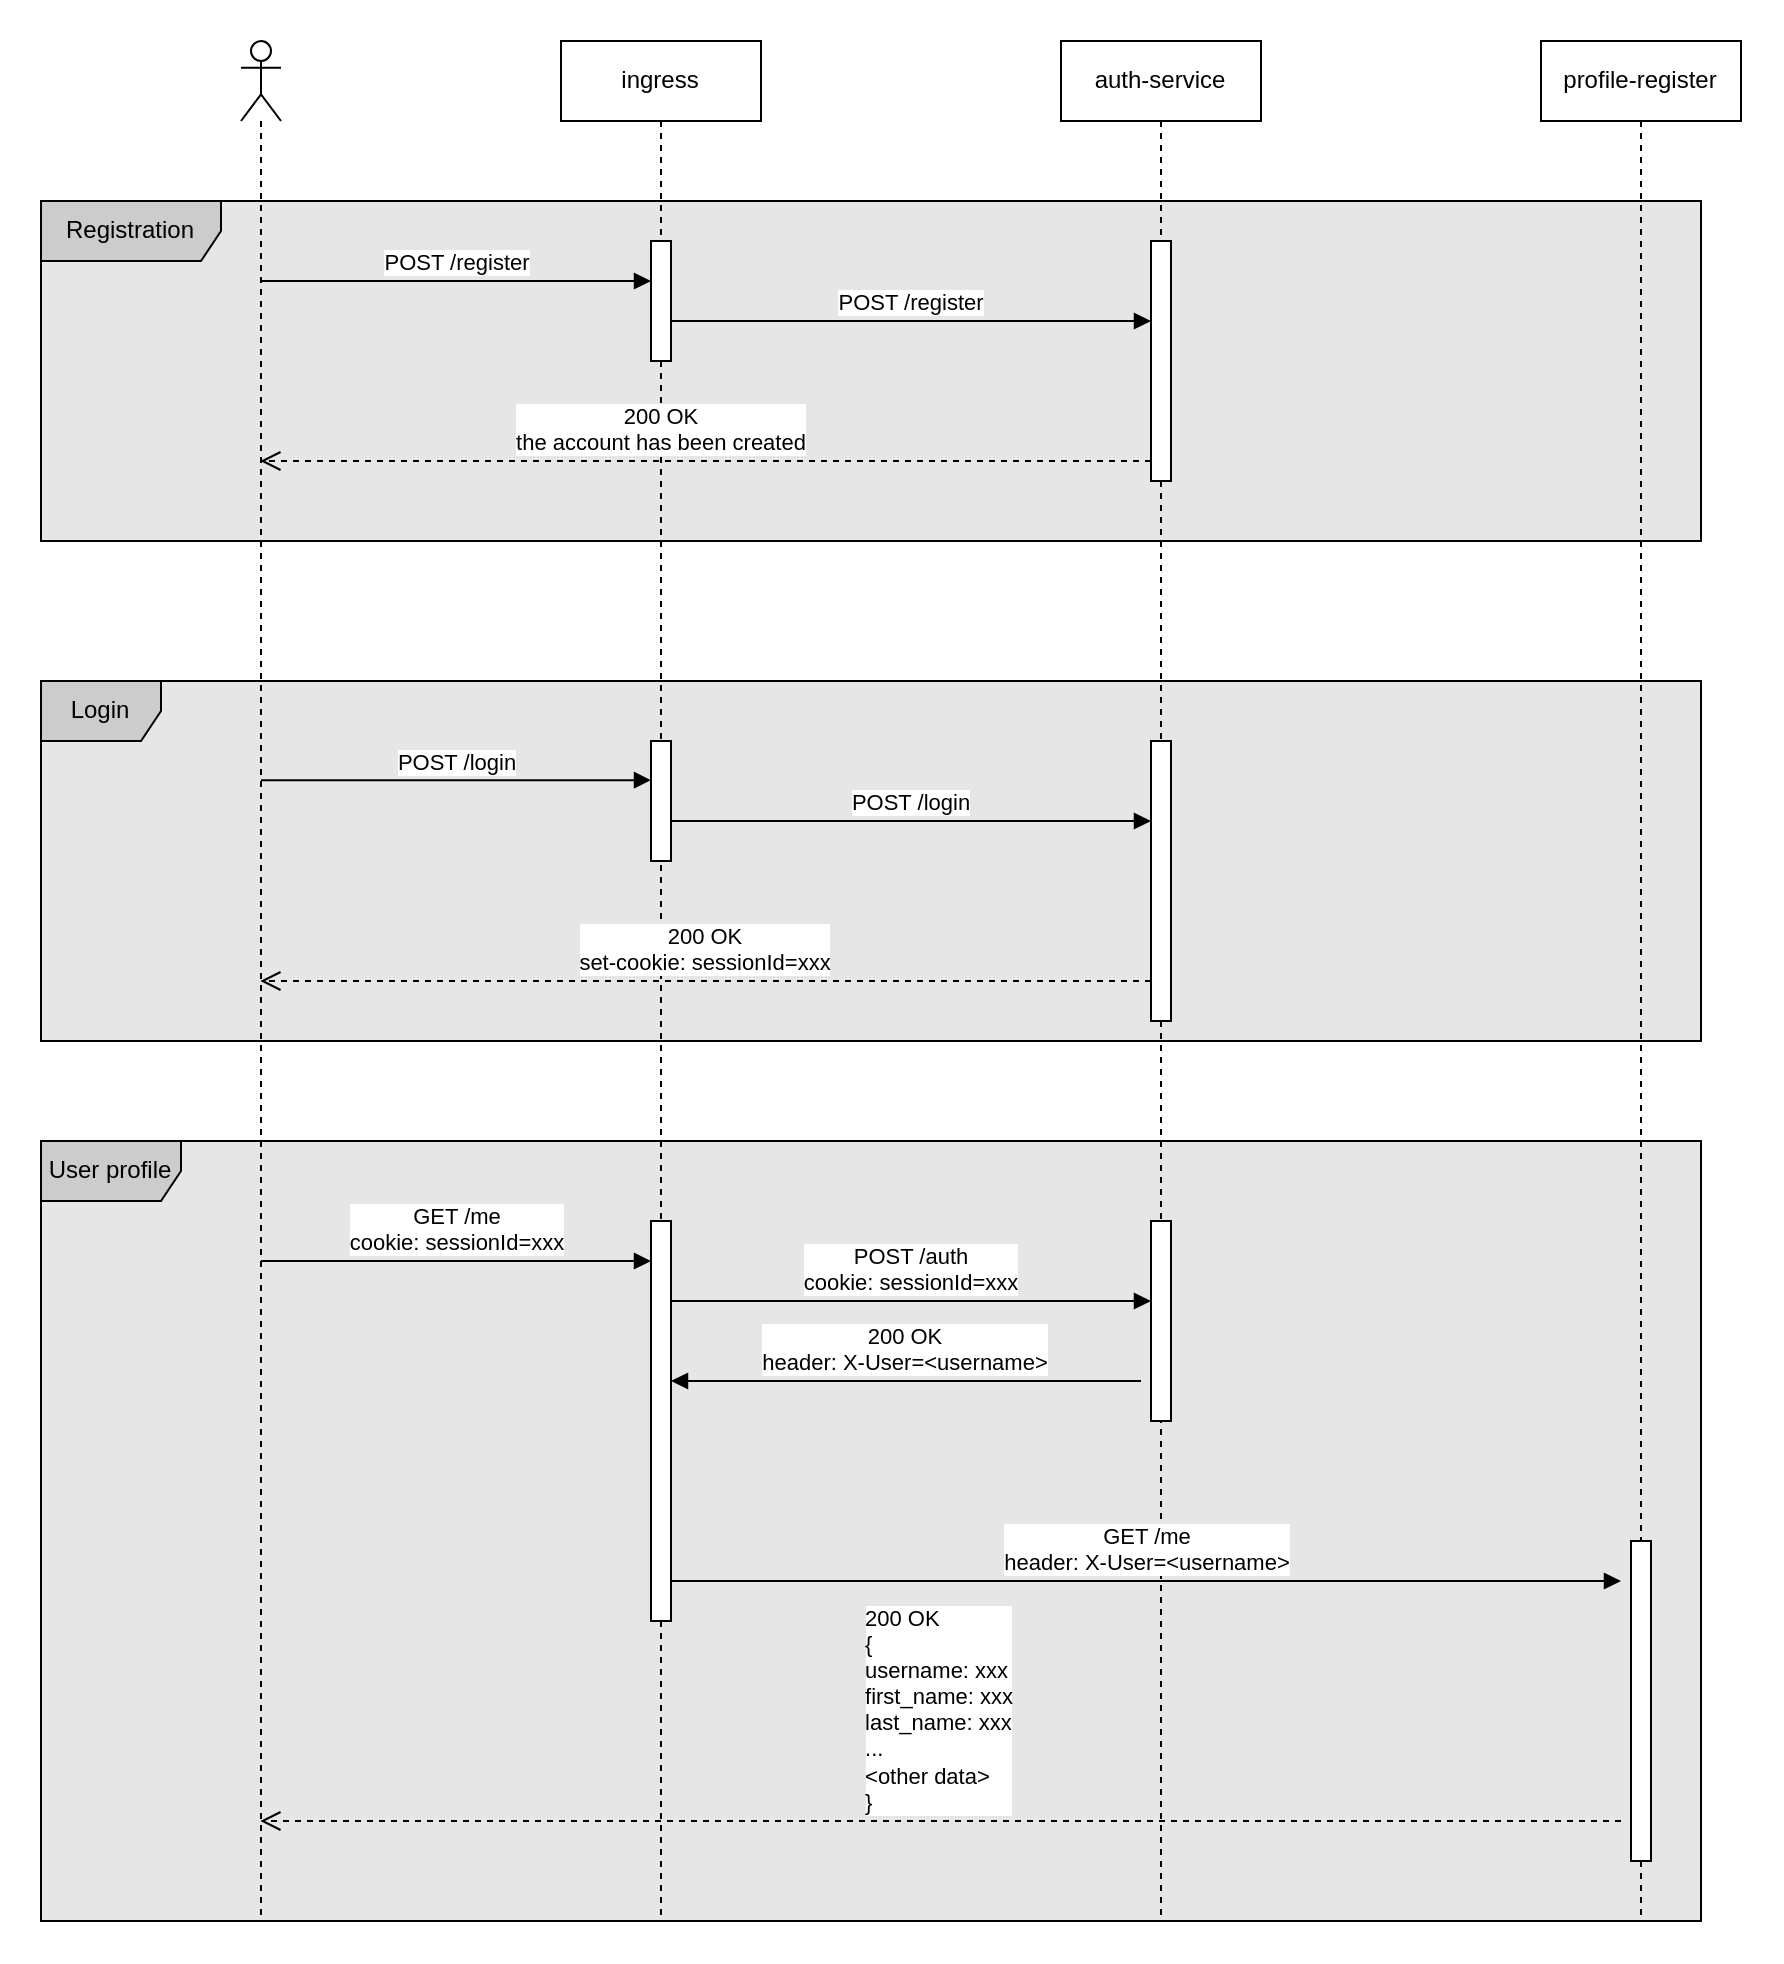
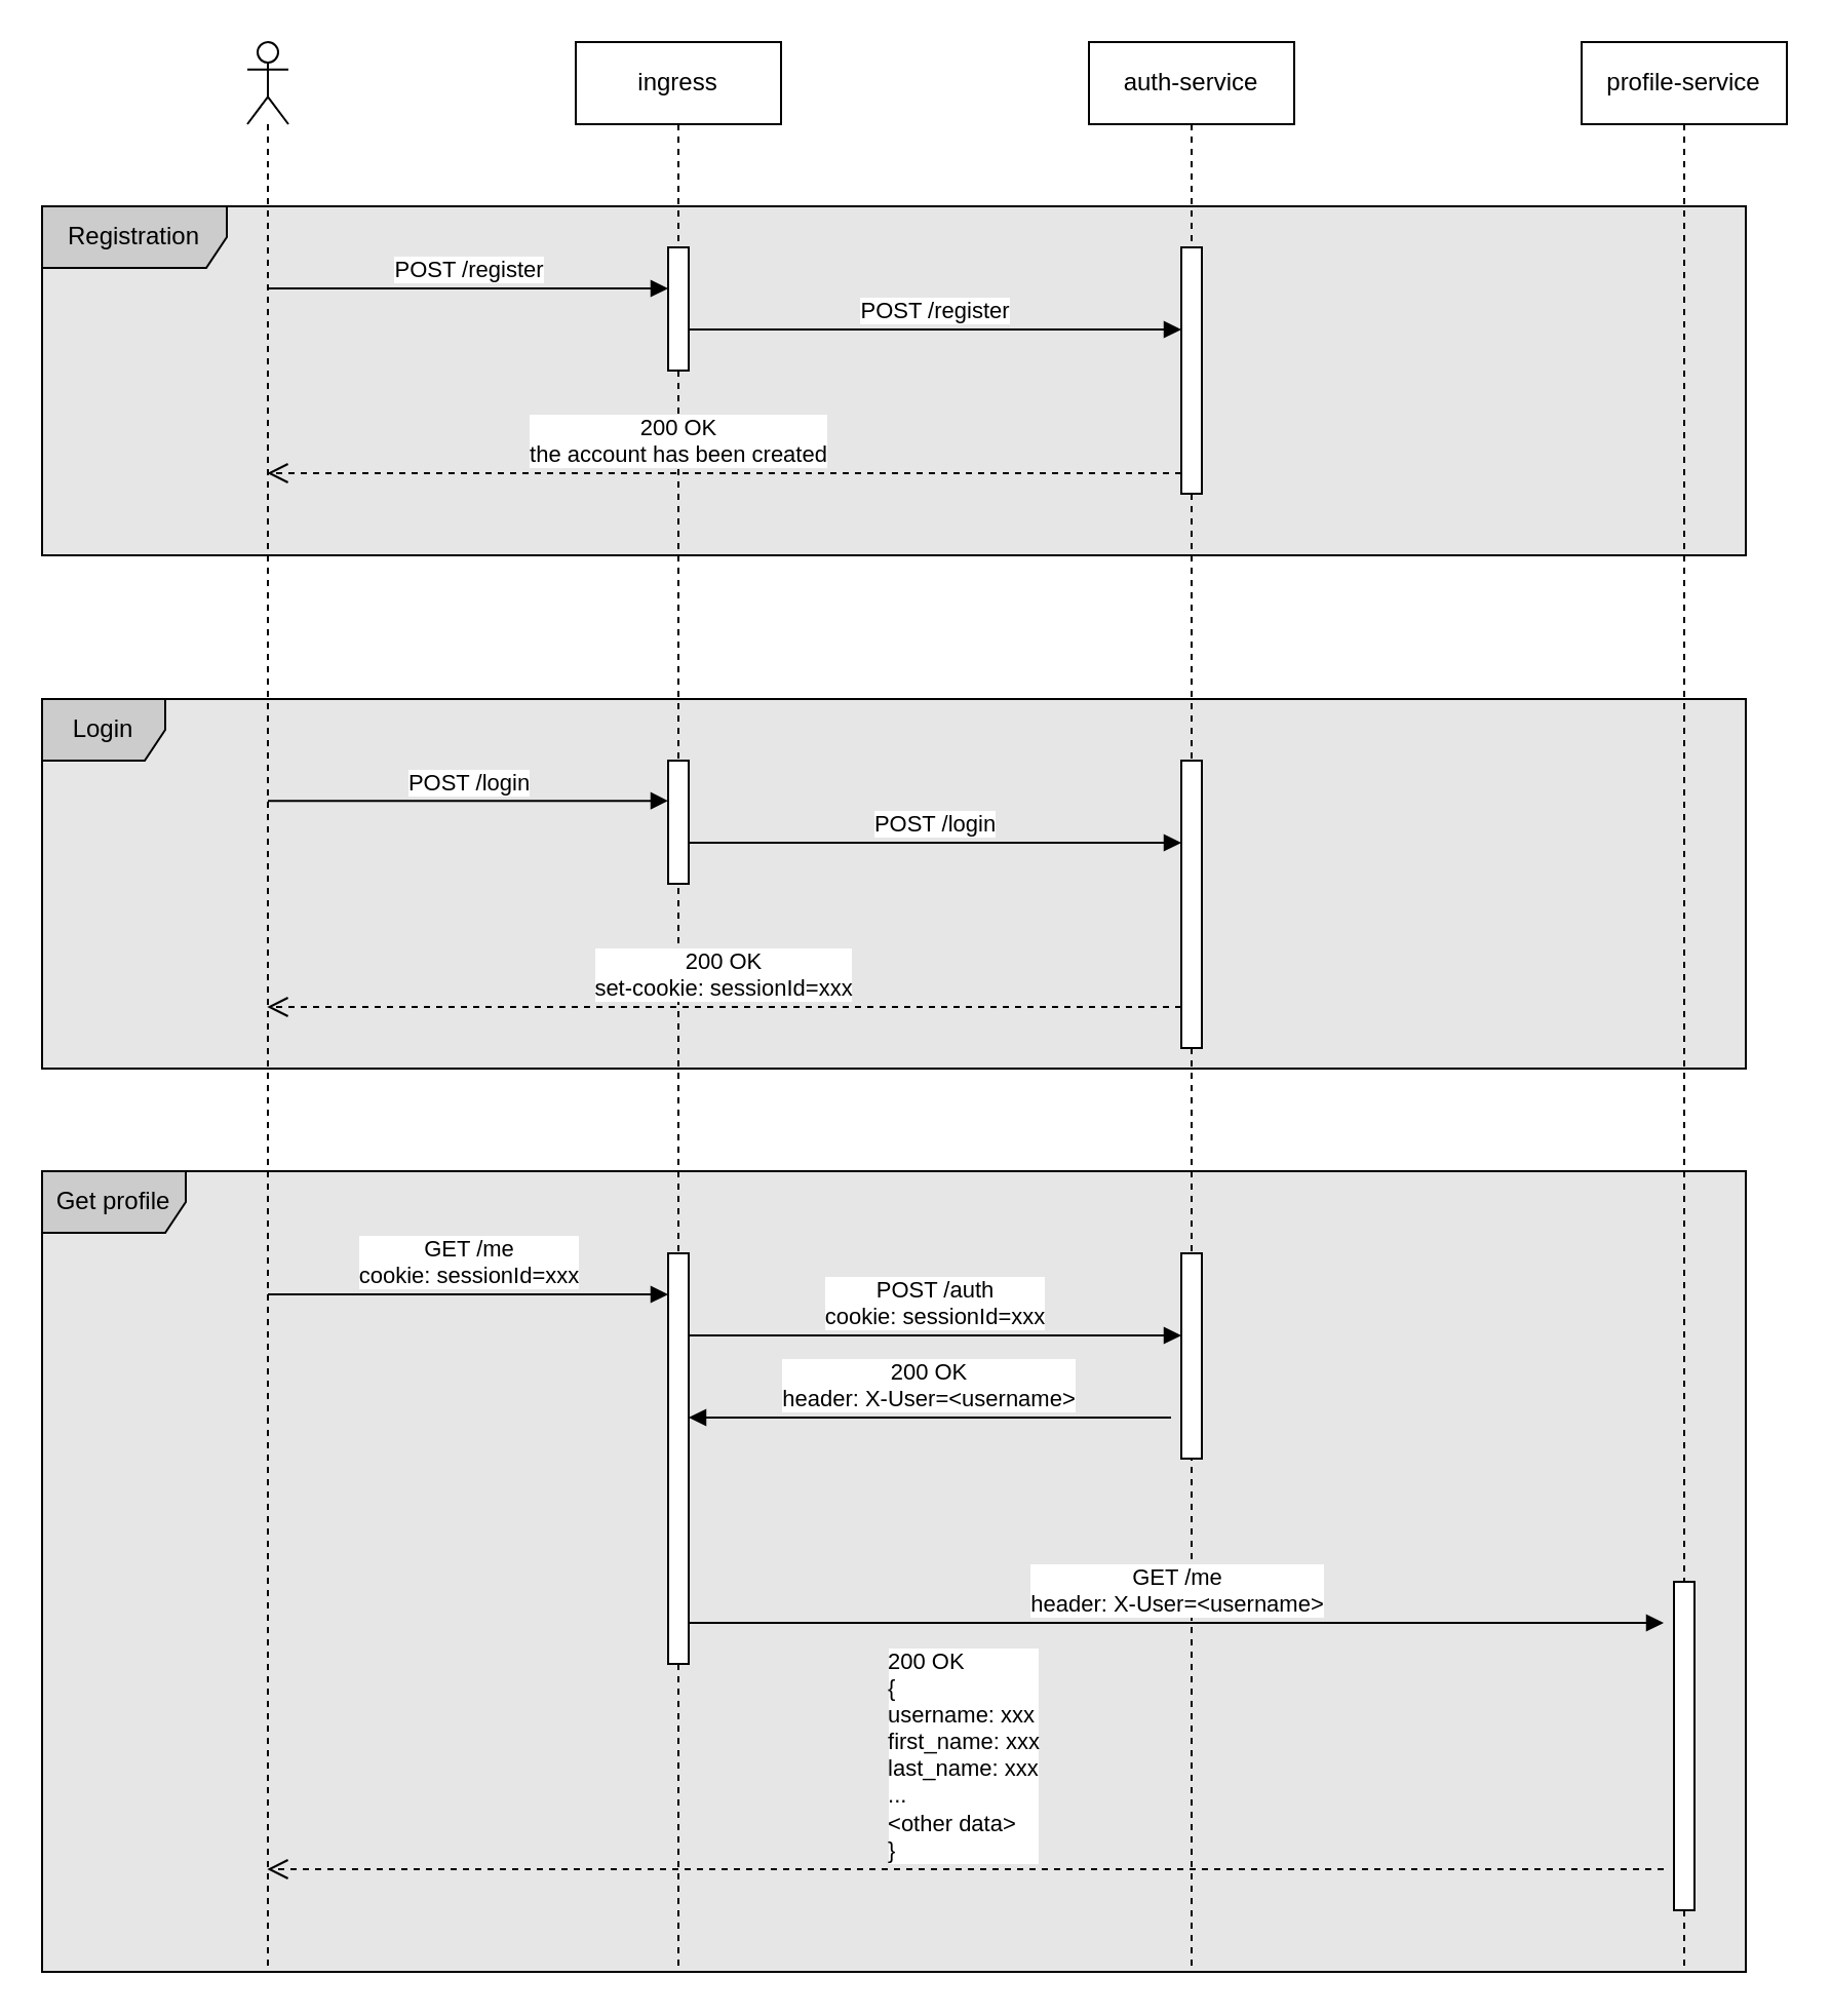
- <mxCell id="17" value="profile-register" style="shape=umlLifeline;perimeter=lifelinePerimeter;whiteSpace=wrap;html=1;container=1;dropTarget=0;collapsible=0;recursiveResize=0;outlineConnect=0;portConstraint=eastwest;newEdgeStyle={&quot;curved&quot;:0,&quot;rounded&quot;:0};" vertex="1" parent="1"><mxGeometry x="770" y="20" width="100" height="940" as="geometry" /></mxCell>
+ <mxCell id="17" value="profile-service" style="shape=umlLifeline;perimeter=lifelinePerimeter;whiteSpace=wrap;html=1;container=1;dropTarget=0;collapsible=0;recursiveResize=0;outlineConnect=0;portConstraint=eastwest;newEdgeStyle={&quot;curved&quot;:0,&quot;rounded&quot;:0};" vertex="1" parent="1"><mxGeometry x="770" y="20" width="100" height="940" as="geometry" /></mxCell>
- <mxCell id="2" value="User profile" style="shape=umlFrame;whiteSpace=wrap;html=1;pointerEvents=0;fillColor=#CCCCCC;shadow=0;strokeColor=default;swimlaneFillColor=#E6E6E6;width=70;height=30;" vertex="1" parent="1"><mxGeometry x="20" y="570" width="830" height="390" as="geometry" /></mxCell>
+ <mxCell id="2" value="Get profile" style="shape=umlFrame;whiteSpace=wrap;html=1;pointerEvents=0;fillColor=#CCCCCC;shadow=0;strokeColor=default;swimlaneFillColor=#E6E6E6;width=70;height=30;" vertex="1" parent="1"><mxGeometry x="20" y="570" width="830" height="390" as="geometry" /></mxCell>
